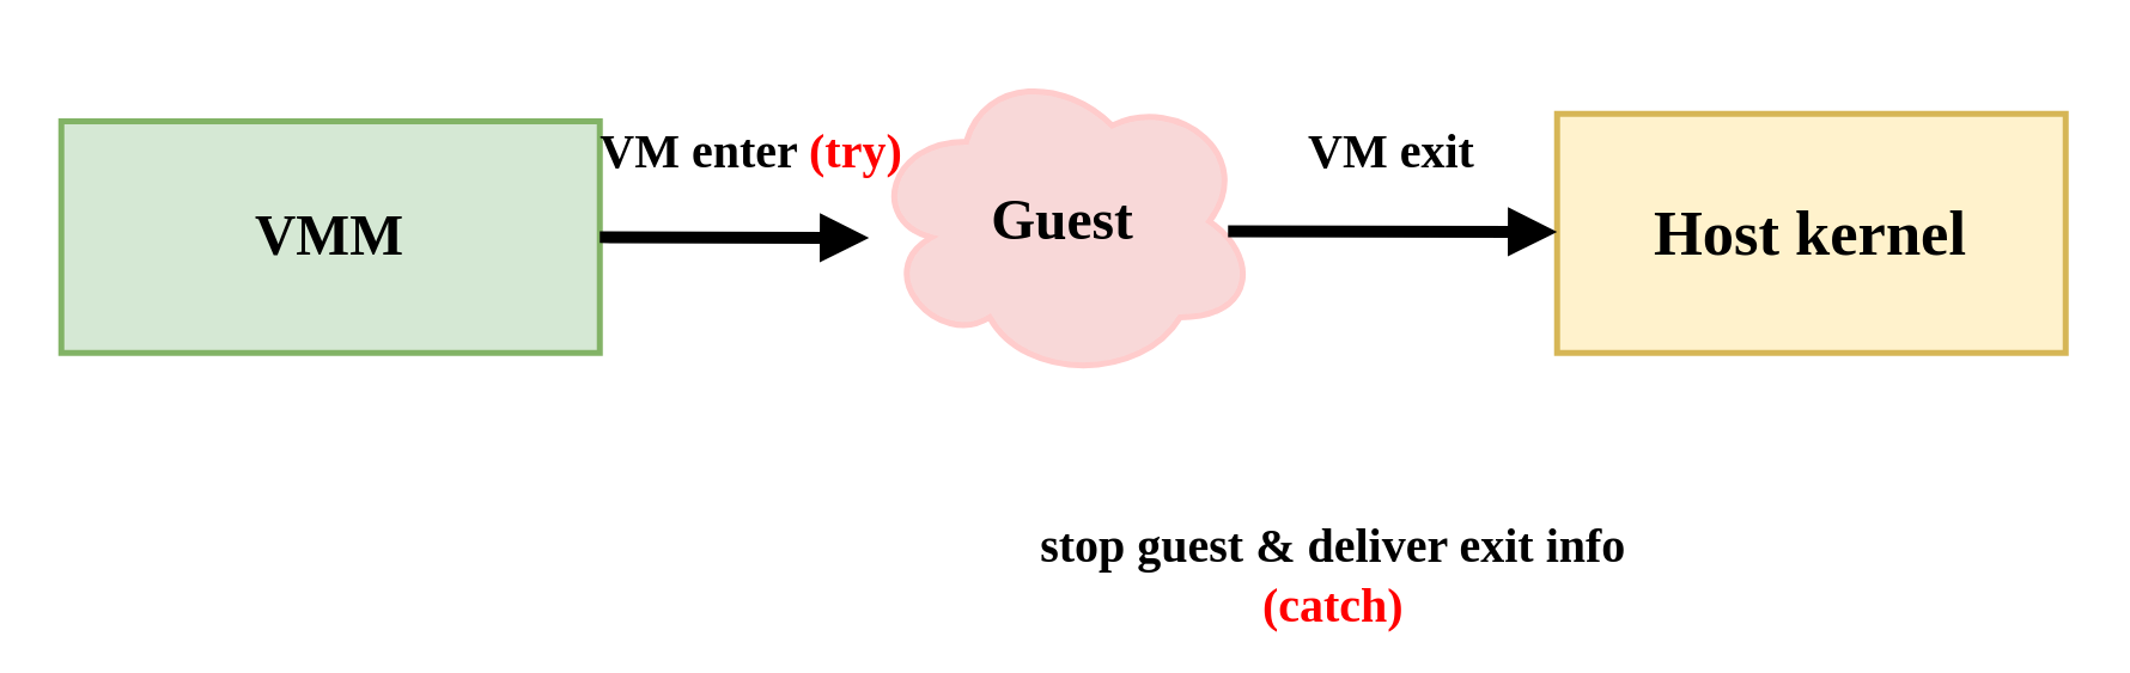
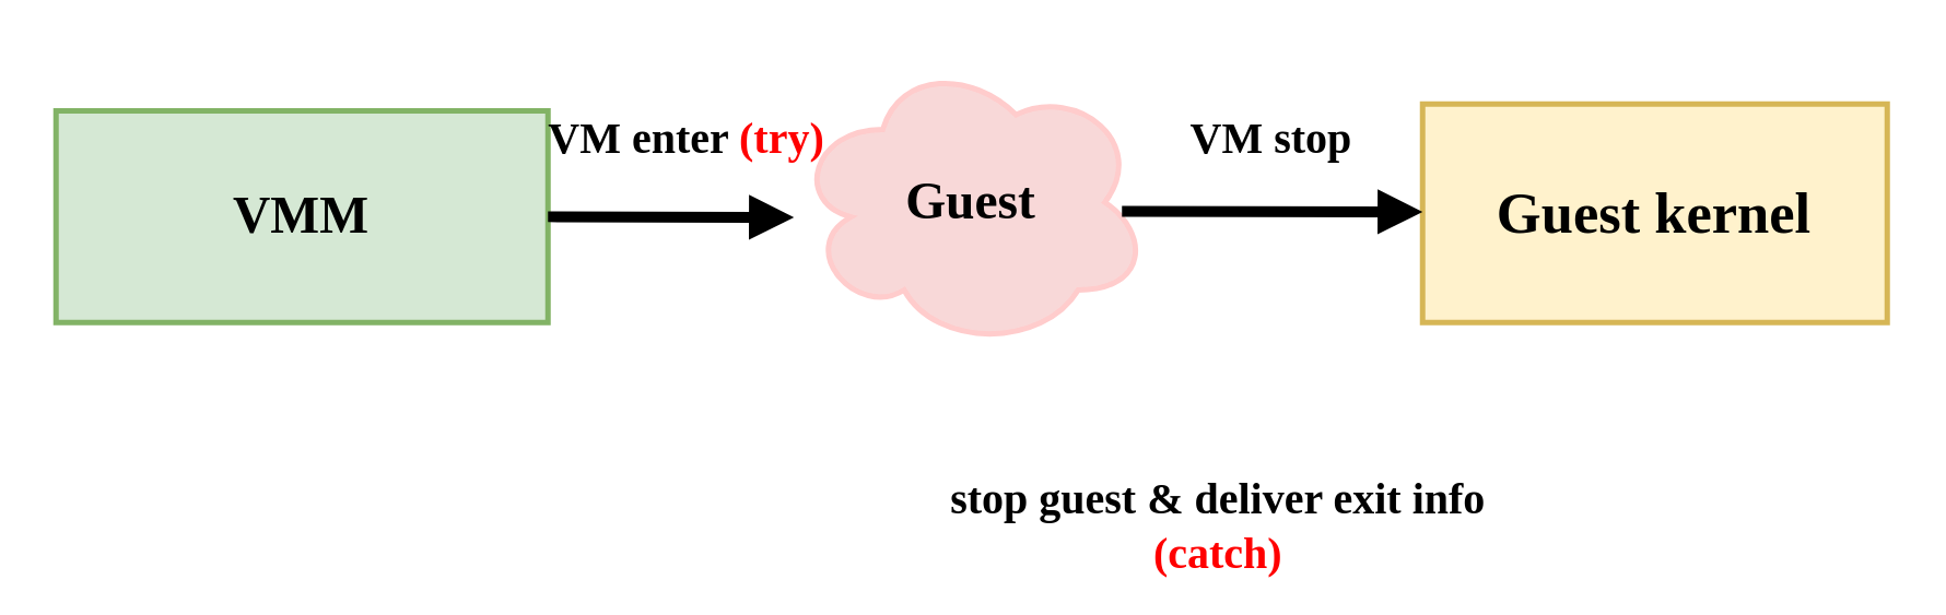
- <mxCell id="9" value="&lt;font face=&quot;Verdana&quot; style=&quot;font-size: 16px;&quot;&gt;&lt;b style=&quot;font-size: 16px;&quot;&gt;VM exit&lt;/b&gt;&lt;/font&gt;&lt;div style=&quot;font-size: 16px;&quot;&gt;&lt;/div&gt;" style="text;whiteSpace=wrap;html=1;fontSize=16;verticalAlign=middle;align=center;" vertex="1" parent="1"><mxGeometry x="410" y="30" width="110" height="40" as="geometry" /></mxCell>
+ <mxCell id="9" value="&lt;font face=&quot;Verdana&quot; style=&quot;font-size: 16px;&quot;&gt;&lt;b style=&quot;font-size: 16px;&quot;&gt;VM stop&lt;/b&gt;&lt;/font&gt;&lt;div style=&quot;font-size: 16px;&quot;&gt;&lt;/div&gt;" style="text;whiteSpace=wrap;html=1;fontSize=16;verticalAlign=middle;align=center;" vertex="1" parent="1"><mxGeometry x="410" y="30" width="110" height="40" as="geometry" /></mxCell>
- <mxCell id="2" value="Host kernel" style="whiteSpace=wrap;strokeWidth=2;fillColor=#fff2cc;strokeColor=#d6b656;fontFamily=Verdana;fontStyle=1;fontSize=21;" vertex="1" parent="1"><mxGeometry x="520" y="37.5" width="170" height="80" as="geometry" /></mxCell>
+ <mxCell id="2" value="Guest kernel" style="whiteSpace=wrap;strokeWidth=2;fillColor=#fff2cc;strokeColor=#d6b656;fontFamily=Verdana;fontStyle=1;fontSize=21;" vertex="1" parent="1"><mxGeometry x="520" y="37.5" width="170" height="80" as="geometry" /></mxCell>
